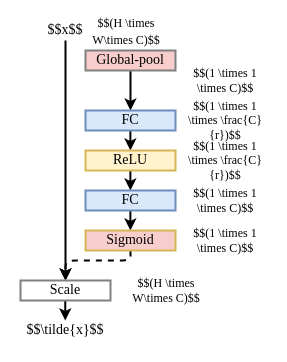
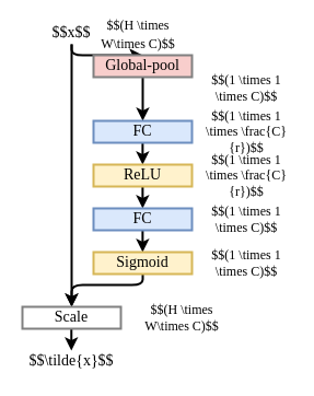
+ <mxCell id="10" style="edgeStyle=orthogonalEdgeStyle;rounded=1;orthogonalLoop=1;jettySize=auto;html=1;exitX=0.5;exitY=1;exitDx=0;exitDy=0;entryX=0.5;entryY=0;entryDx=0;entryDy=0;strokeWidth=2;fontFamily=lmodern;fontSize=14;" edge="1" parent="1" source="11" target="19"><mxGeometry relative="1" as="geometry"><Array as="points"><mxPoint x="65" y="50" /><mxPoint x="130" y="50" /></Array></mxGeometry></mxCell>
- <mxCell id="23" value="Sigmoid" style="rounded=0;whiteSpace=wrap;html=1;strokeWidth=2;fontFamily=lmodern;fontStyle=0;strokeColor=#d6b656;fillColor=#f8cecc;fontSize=14;" parent="1" vertex="1"><mxGeometry x="85" y="230" width="90" height="20" as="geometry" /></mxCell>
+ <mxCell id="23" value="Sigmoid" style="rounded=0;whiteSpace=wrap;html=1;strokeWidth=2;fontFamily=lmodern;fontStyle=0;strokeColor=#d6b656;fillColor=#fff2cc;fontSize=14;" parent="1" vertex="1"><mxGeometry x="85" y="230" width="90" height="20" as="geometry" /></mxCell>
- <mxCell id="9" style="edgeStyle=orthogonalEdgeStyle;rounded=1;orthogonalLoop=1;jettySize=auto;html=1;exitX=0.5;exitY=1;exitDx=0;exitDy=0;strokeWidth=2;fontFamily=lmodern;fontSize=14;dashed=1;" edge="1" parent="1" source="23" target="24"><mxGeometry relative="1" as="geometry"><Array as="points"><mxPoint x="130" y="260" /><mxPoint x="65" y="260" /></Array></mxGeometry></mxCell>
+ <mxCell id="9" style="edgeStyle=orthogonalEdgeStyle;rounded=1;orthogonalLoop=1;jettySize=auto;html=1;exitX=0.5;exitY=1;exitDx=0;exitDy=0;strokeWidth=2;fontFamily=lmodern;fontSize=14;" edge="1" parent="1" source="23" target="24"><mxGeometry relative="1" as="geometry"><Array as="points"><mxPoint x="130" y="260" /><mxPoint x="65" y="260" /></Array></mxGeometry></mxCell>
